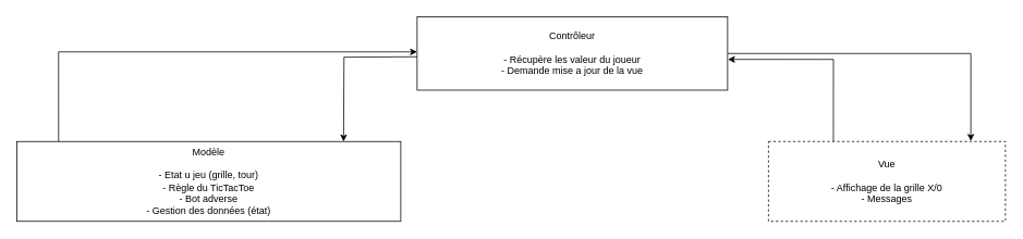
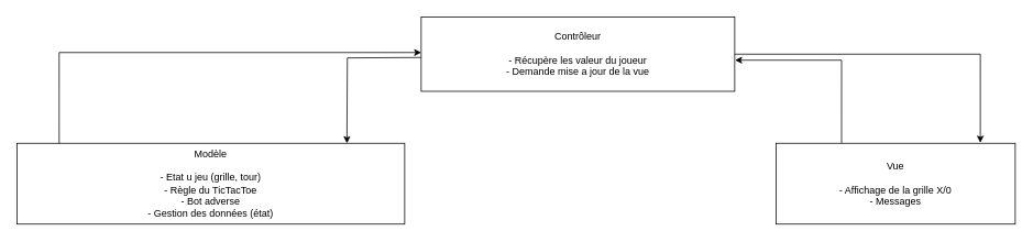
- <mxCell id="3" value="&lt;font&gt;Vue&lt;/font&gt;&lt;div&gt;&lt;font&gt;&lt;br&gt;&lt;/font&gt;&lt;/div&gt;&lt;div&gt;- Affichage de la grille X/0&lt;/div&gt;&lt;div&gt;- Messages&lt;br&gt;&lt;/div&gt;" style="rounded=0;whiteSpace=wrap;html=1;align=center;dashed=1;" vertex="1" parent="1"><mxGeometry x="940" y="173" width="290" height="98" as="geometry" /></mxCell>
+ <mxCell id="3" value="&lt;font&gt;Vue&lt;/font&gt;&lt;div&gt;&lt;font&gt;&lt;br&gt;&lt;/font&gt;&lt;/div&gt;&lt;div&gt;- Affichage de la grille X/0&lt;/div&gt;&lt;div&gt;- Messages&lt;br&gt;&lt;/div&gt;" style="rounded=0;whiteSpace=wrap;html=1;align=center;" vertex="1" parent="1"><mxGeometry x="940" y="173" width="290" height="98" as="geometry" /></mxCell>
